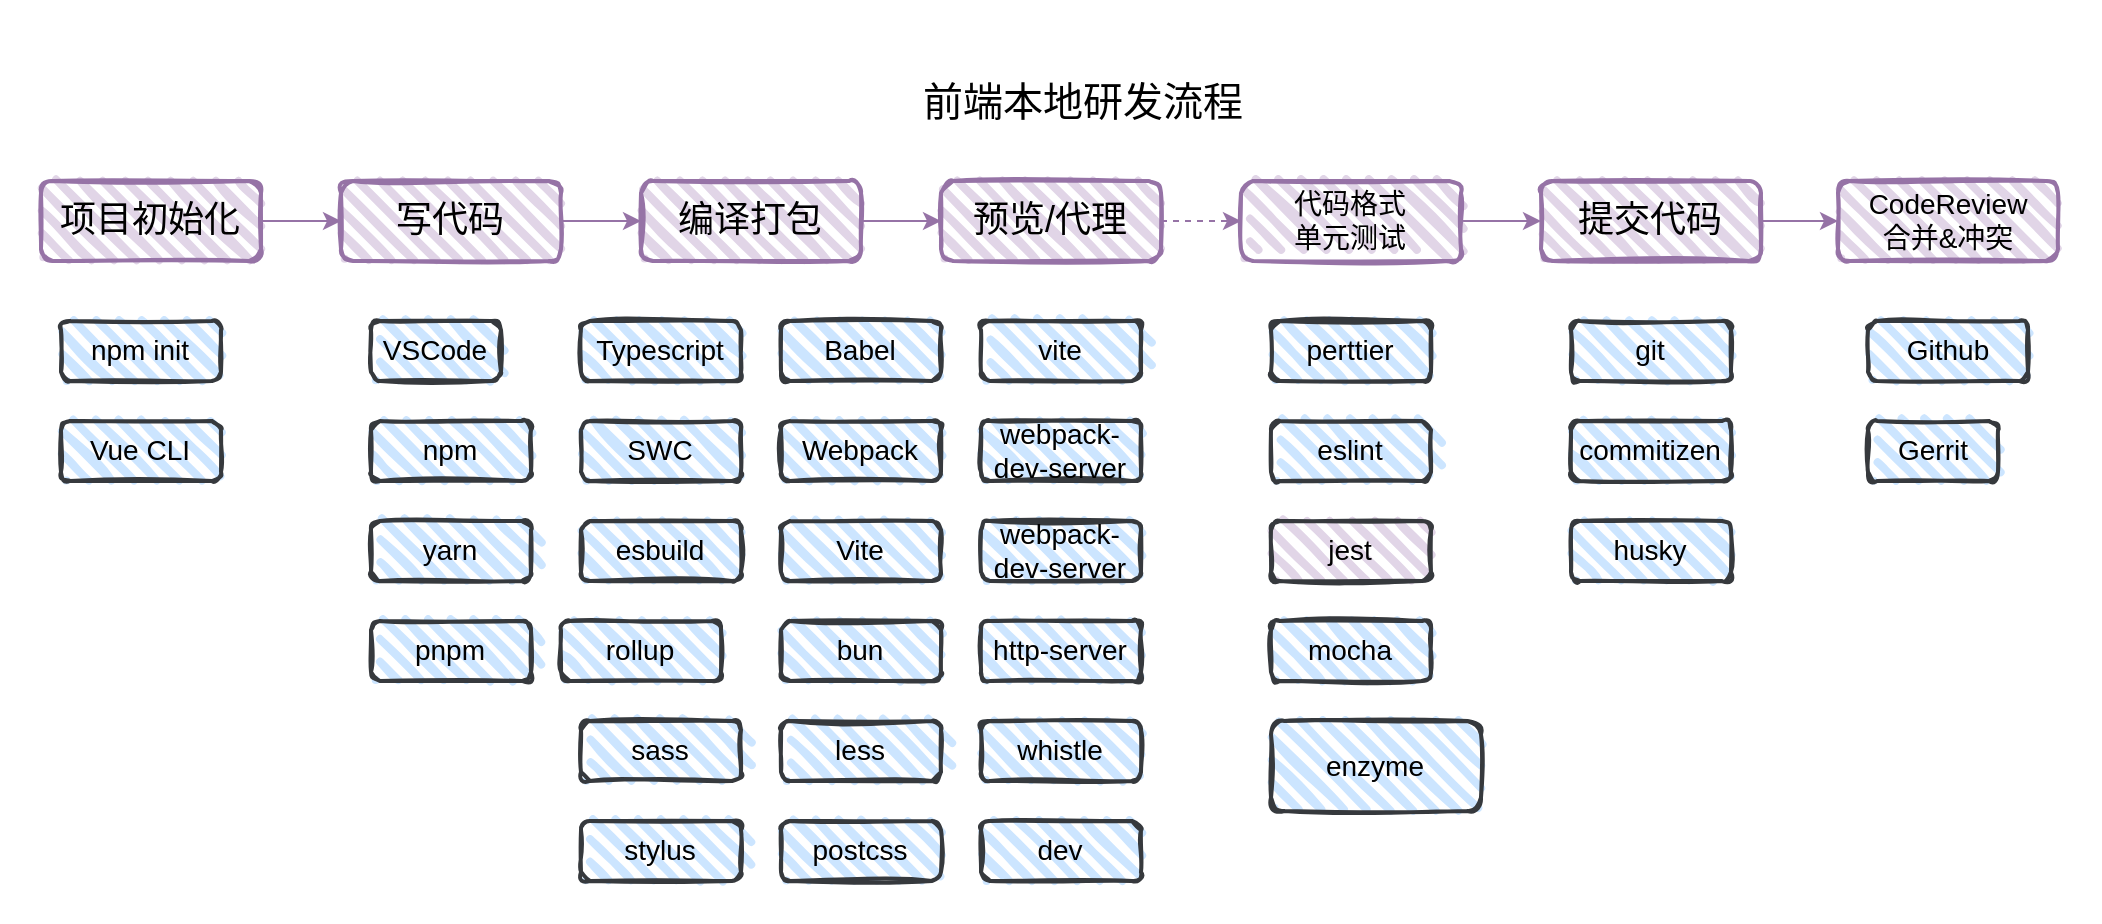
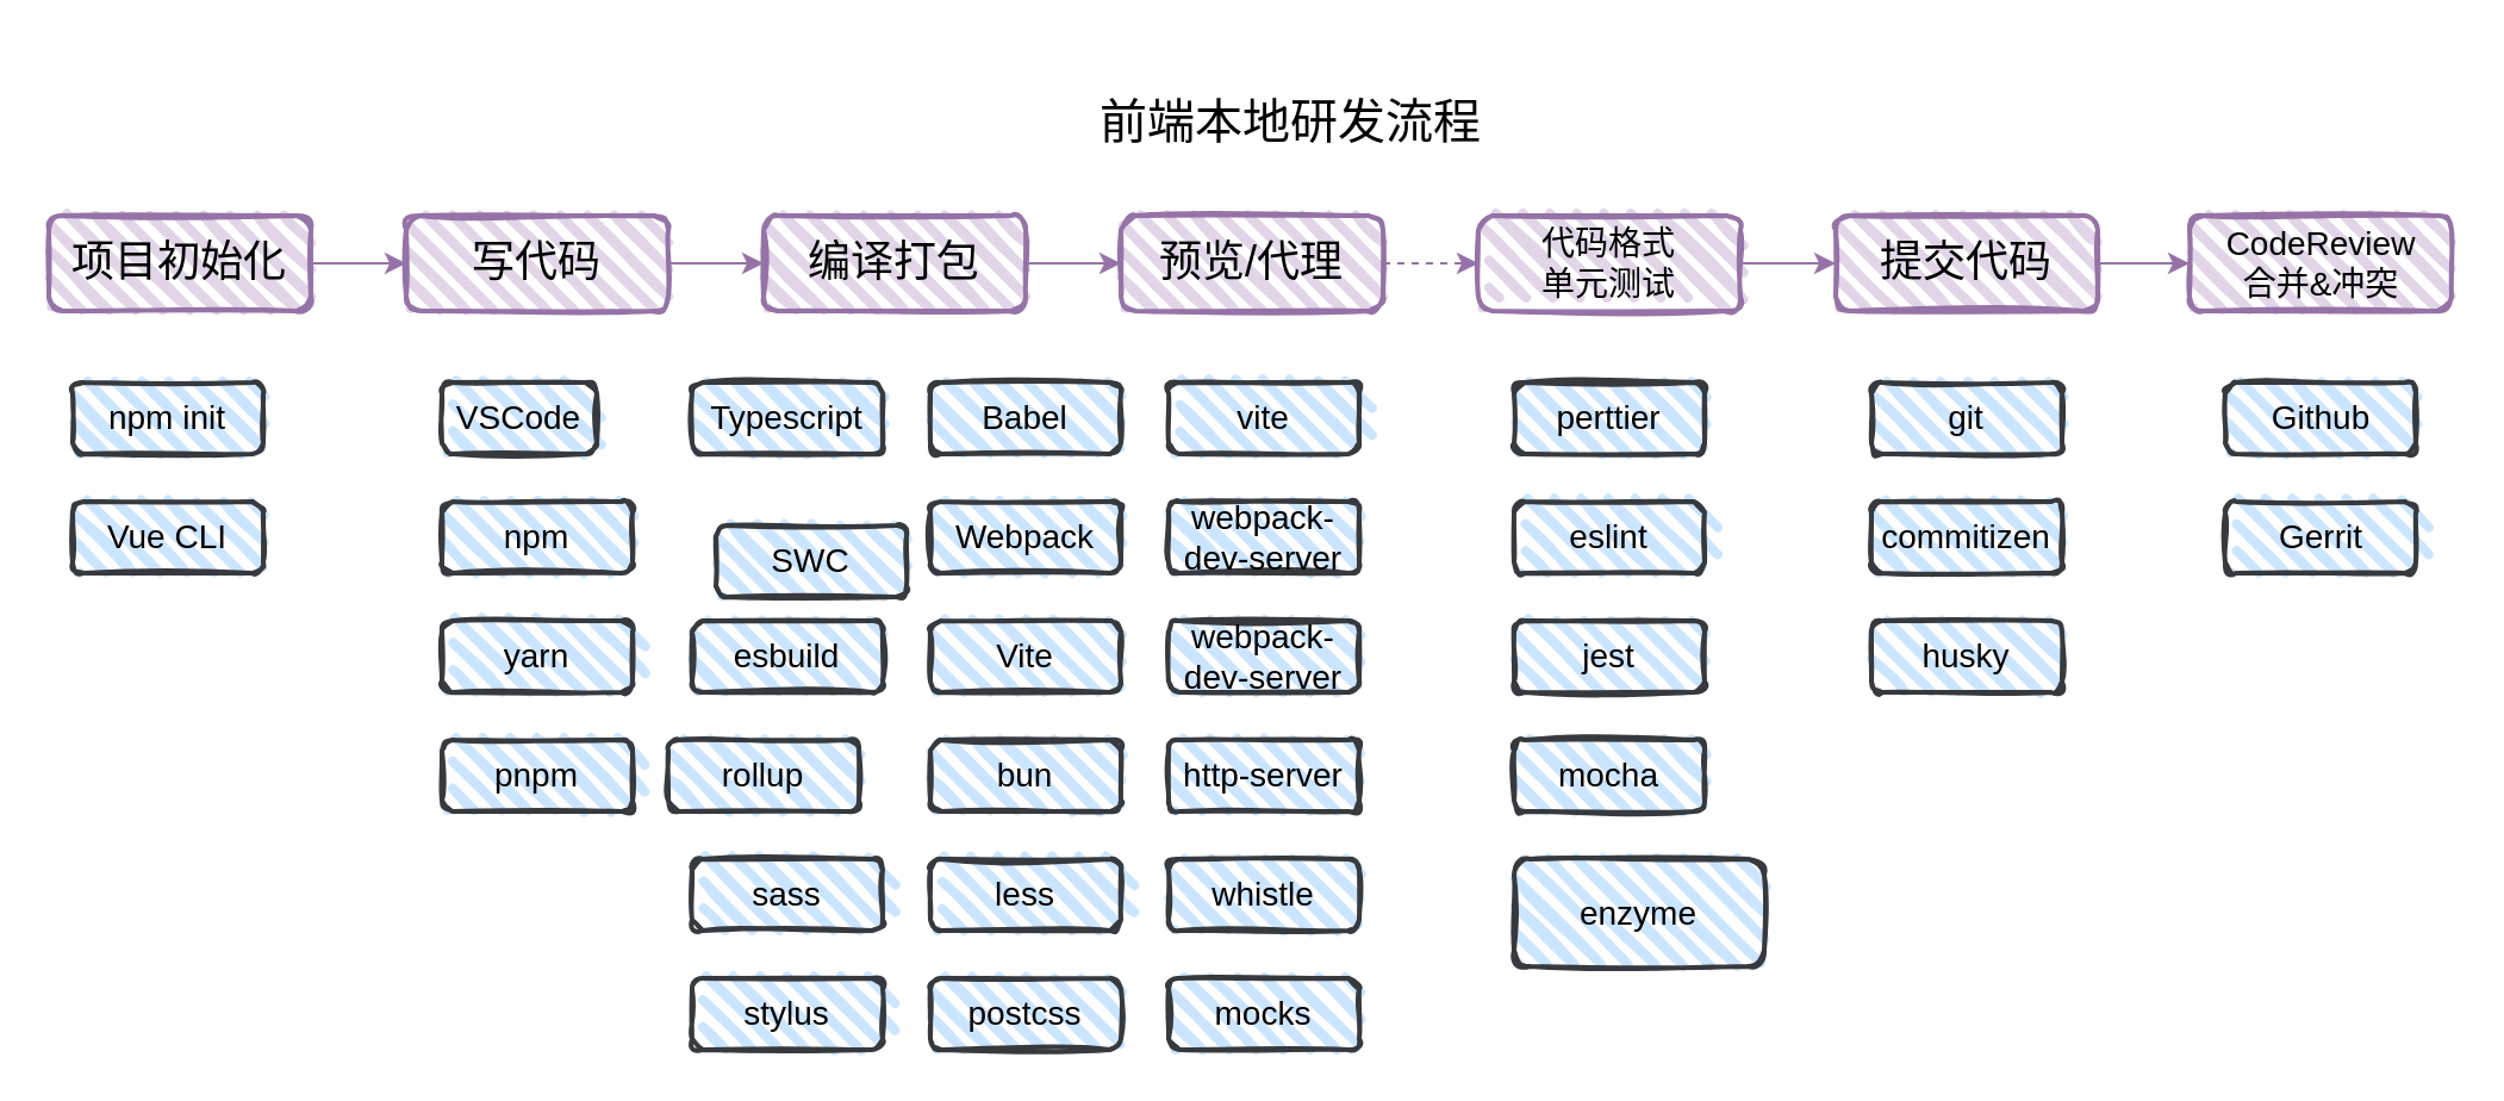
- <mxCell id="24" value="&lt;font style=&quot;font-size: 14px;&quot;&gt;SWC&lt;/font&gt;" style="rounded=1;whiteSpace=wrap;html=1;strokeWidth=2;fillWeight=4;hachureGap=8;hachureAngle=45;fillColor=#cce5ff;sketch=1;strokeColor=#36393d;fontSize=14;" vertex="1" parent="1"><mxGeometry x="290" y="210" width="80" height="30" as="geometry" /></mxCell>
+ <mxCell id="24" value="&lt;font style=&quot;font-size: 14px;&quot;&gt;SWC&lt;/font&gt;" style="rounded=1;whiteSpace=wrap;html=1;strokeWidth=2;fillWeight=4;hachureGap=8;hachureAngle=45;fillColor=#cce5ff;sketch=1;strokeColor=#36393d;fontSize=14;" vertex="1" parent="1"><mxGeometry x="300" y="220" width="80" height="30" as="geometry" /></mxCell>
- <mxCell id="49" value="&lt;font style=&quot;font-size: 14px;&quot;&gt;Gerrit&lt;br&gt;&lt;/font&gt;" style="rounded=1;whiteSpace=wrap;html=1;strokeWidth=2;fillWeight=4;hachureGap=8;hachureAngle=45;fillColor=#cce5ff;sketch=1;strokeColor=#36393d;fontSize=14;" vertex="1" parent="1"><mxGeometry x="933.5" y="210" width="65" height="30" as="geometry" /></mxCell>
+ <mxCell id="49" value="&lt;font style=&quot;font-size: 14px;&quot;&gt;Gerrit&lt;br&gt;&lt;/font&gt;" style="rounded=1;whiteSpace=wrap;html=1;strokeWidth=2;fillWeight=4;hachureGap=8;hachureAngle=45;fillColor=#cce5ff;sketch=1;strokeColor=#36393d;fontSize=14;" vertex="1" parent="1"><mxGeometry x="933.5" y="210" width="80" height="30" as="geometry" /></mxCell>
- <mxCell id="42" value="&lt;font style=&quot;font-size: 14px;&quot;&gt;jest&lt;br&gt;&lt;/font&gt;" style="rounded=1;whiteSpace=wrap;html=1;strokeWidth=2;fillWeight=4;hachureGap=8;hachureAngle=45;fillColor=#e1d5e7;sketch=1;strokeColor=#36393d;fontSize=14;" vertex="1" parent="1"><mxGeometry x="635" y="260" width="80" height="30" as="geometry" /></mxCell>
+ <mxCell id="42" value="&lt;font style=&quot;font-size: 14px;&quot;&gt;jest&lt;br&gt;&lt;/font&gt;" style="rounded=1;whiteSpace=wrap;html=1;strokeWidth=2;fillWeight=4;hachureGap=8;hachureAngle=45;fillColor=#cce5ff;sketch=1;strokeColor=#36393d;fontSize=14;" vertex="1" parent="1"><mxGeometry x="635" y="260" width="80" height="30" as="geometry" /></mxCell>
- <mxCell id="38" value="dev" style="rounded=1;whiteSpace=wrap;html=1;strokeWidth=2;fillWeight=4;hachureGap=8;hachureAngle=45;fillColor=#cce5ff;sketch=1;strokeColor=#36393d;fontSize=14;" vertex="1" parent="1"><mxGeometry x="490" y="410" width="80" height="30" as="geometry" /></mxCell>
+ <mxCell id="38" value="mocks" style="rounded=1;whiteSpace=wrap;html=1;strokeWidth=2;fillWeight=4;hachureGap=8;hachureAngle=45;fillColor=#cce5ff;sketch=1;strokeColor=#36393d;fontSize=14;" vertex="1" parent="1"><mxGeometry x="490" y="410" width="80" height="30" as="geometry" /></mxCell>
